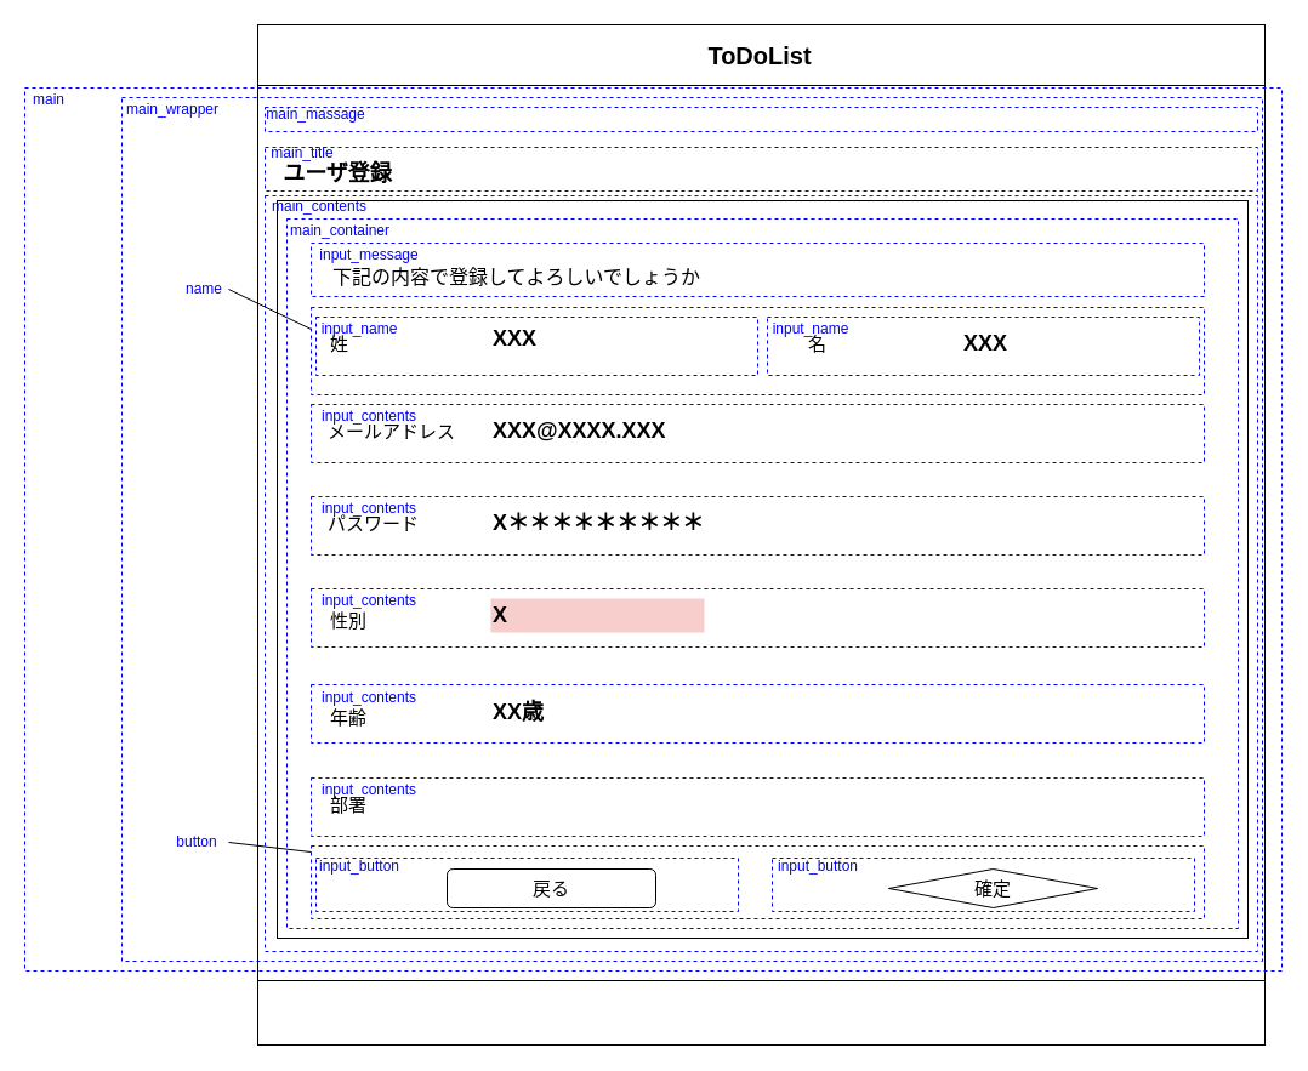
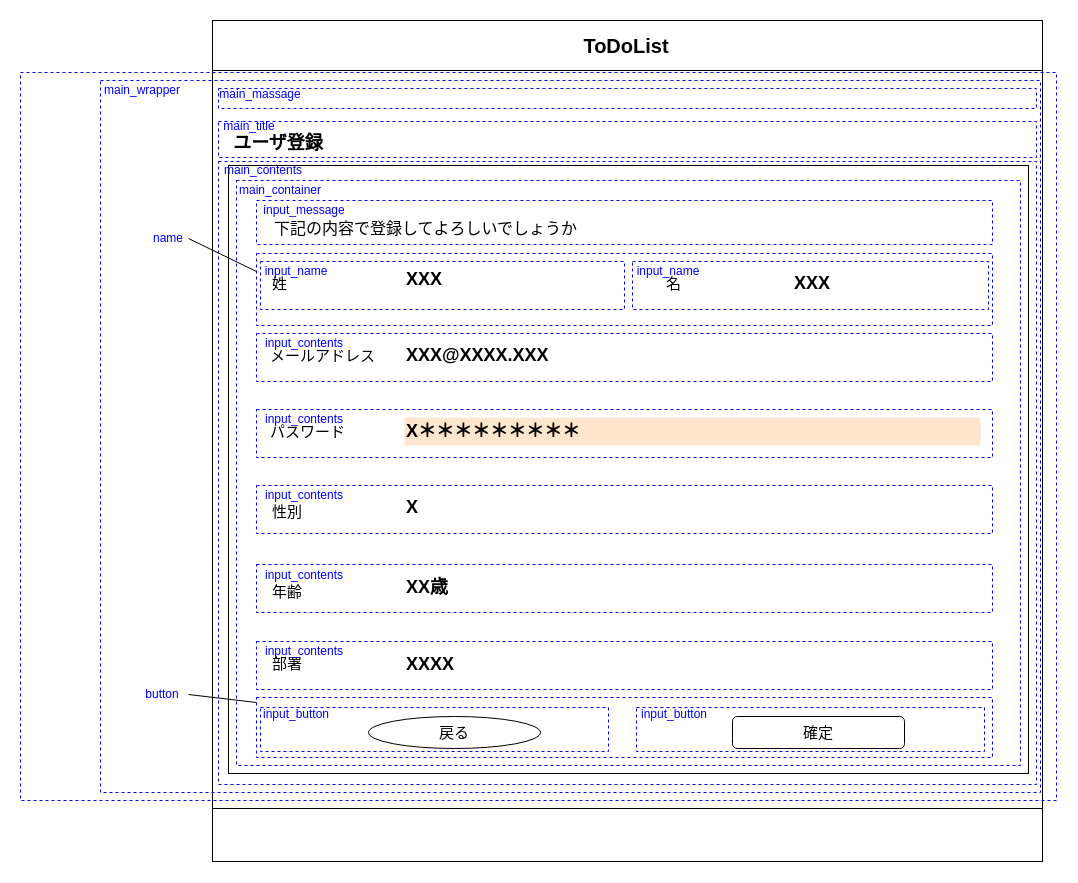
- <mxCell id="24" value="main" style="text;html=1;strokeColor=none;fillColor=none;align=center;verticalAlign=middle;whiteSpace=wrap;rounded=0;dashed=1;fontColor=#0000FF;" parent="1" vertex="1"><mxGeometry x="20" y="72" width="40" height="20" as="geometry" /></mxCell>
- <mxCell id="14" value="X＊＊＊＊＊＊＊＊＊" style="rounded=0;whiteSpace=wrap;html=1;fontSize=18;fontStyle=1;align=left;strokeColor=none;" parent="1" vertex="1"><mxGeometry x="404" y="417" width="576" height="28" as="geometry" /></mxCell>
+ <mxCell id="14" value="X＊＊＊＊＊＊＊＊＊" style="rounded=0;whiteSpace=wrap;html=1;fontSize=18;fontStyle=1;align=left;strokeColor=none;fillColor=#ffe6cc;" parent="1" vertex="1"><mxGeometry x="404" y="417" width="576" height="28" as="geometry" /></mxCell>
- <mxCell id="17" value="X" style="rounded=0;whiteSpace=wrap;html=1;fontSize=18;strokeColor=none;fontStyle=1;align=left;fillColor=#f8cecc;" parent="1" vertex="1"><mxGeometry x="404" y="493" width="176" height="28" as="geometry" /></mxCell>
+ <mxCell id="17" value="X" style="rounded=0;whiteSpace=wrap;html=1;fontSize=18;strokeColor=none;fontStyle=1;align=left;" parent="1" vertex="1"><mxGeometry x="404" y="493" width="176" height="28" as="geometry" /></mxCell>
+ <mxCell id="21" value="XXXX" style="rounded=0;whiteSpace=wrap;html=1;fontSize=18;strokeColor=none;align=left;fontStyle=1" parent="1" vertex="1"><mxGeometry x="404" y="650" width="176" height="28" as="geometry" /></mxCell>
- <mxCell id="56" value="戻る" style="rounded=1;whiteSpace=wrap;html=1;fontSize=15;align=center;" vertex="1" parent="1"><mxGeometry x="368" y="716" width="172" height="32" as="geometry" /></mxCell>
+ <mxCell id="56" value="戻る" style="ellipse;whiteSpace=wrap;html=1;fontSize=15;align=center;" vertex="1" parent="1"><mxGeometry x="368" y="716" width="172" height="32" as="geometry" /></mxCell>
- <mxCell id="22" value="確定" style="rhombus;whiteSpace=wrap;html=1;fontSize=15;align=center;" parent="1" vertex="1"><mxGeometry x="732" y="716" width="172" height="32" as="geometry" /></mxCell>
+ <mxCell id="22" value="確定" style="rounded=1;whiteSpace=wrap;html=1;fontSize=15;align=center;" parent="1" vertex="1"><mxGeometry x="732" y="716" width="172" height="32" as="geometry" /></mxCell>
